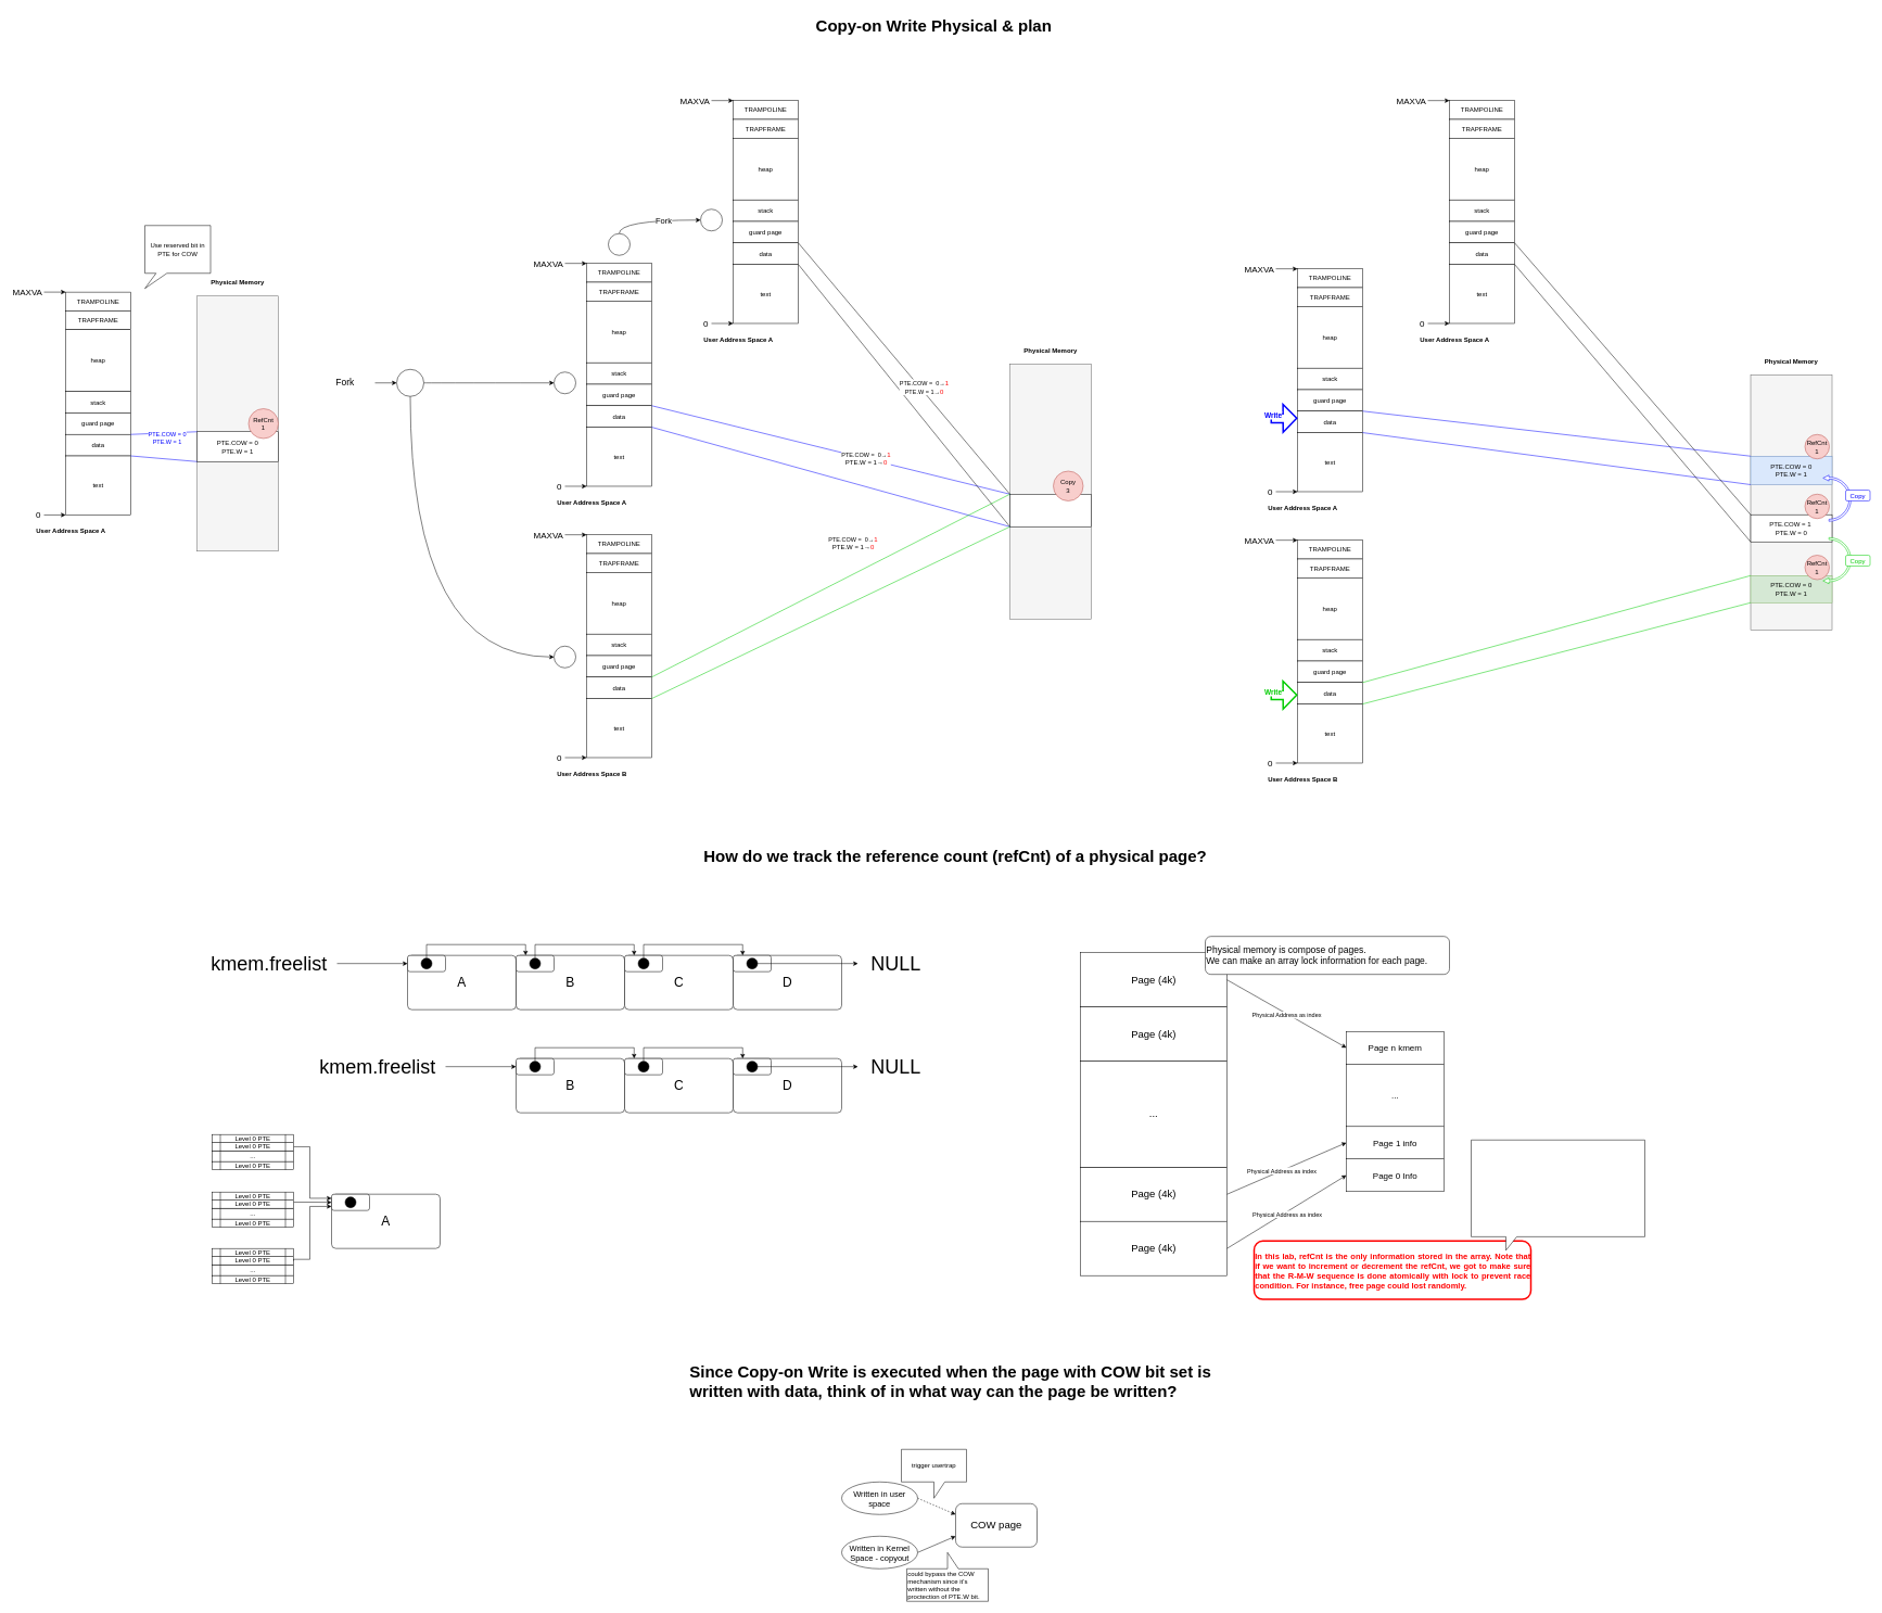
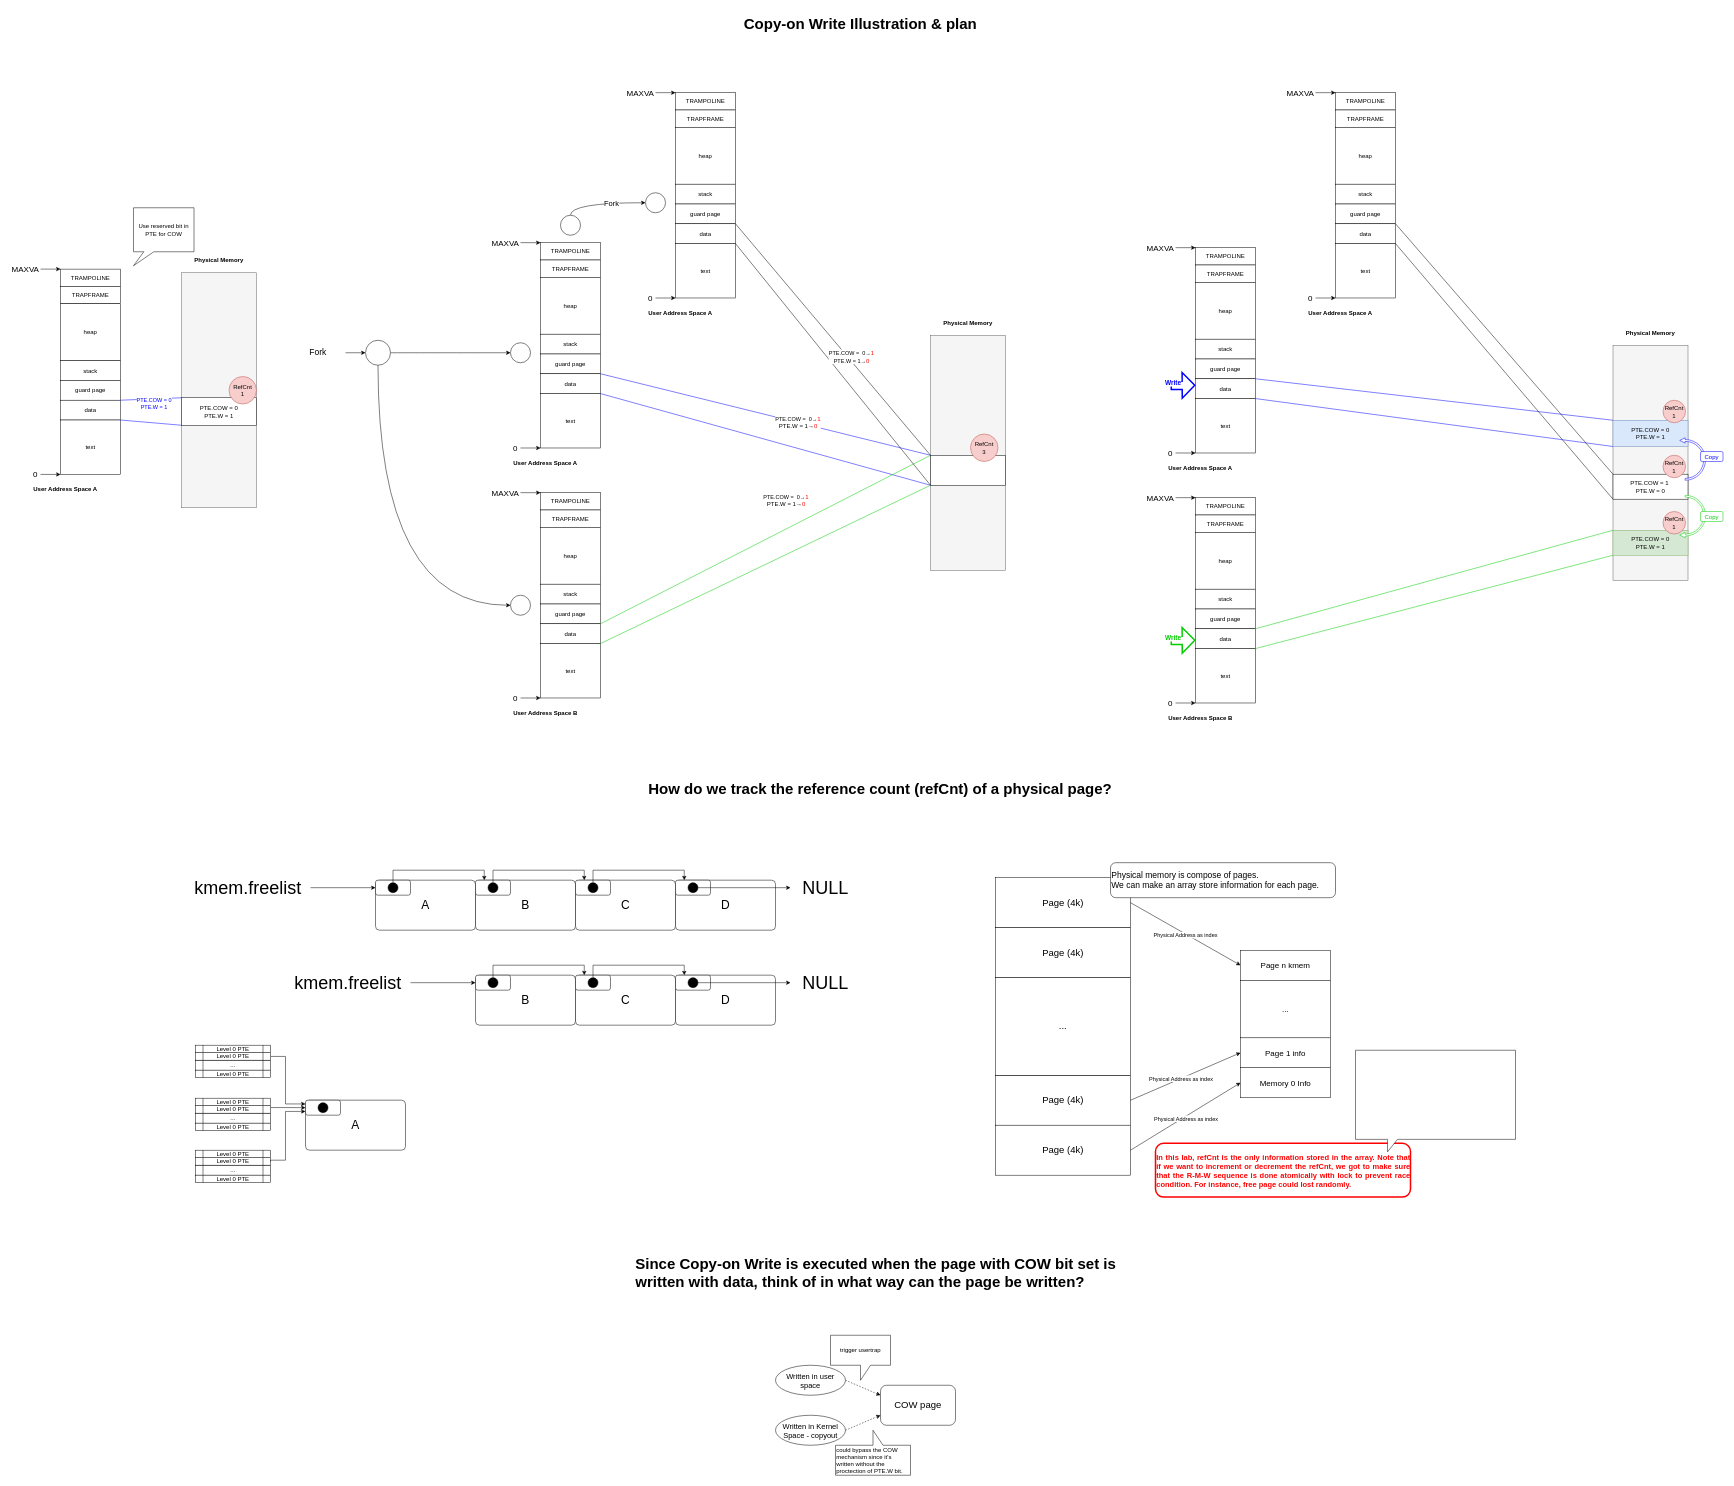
- <mxCell id="241" value="&lt;h1 style=&quot;font-size: 30px;&quot;&gt;Copy-on Write Physical &amp;amp; plan&lt;/h1&gt;" style="text;html=1;spacing=5;spacingTop=-20;whiteSpace=wrap;overflow=hidden;rounded=0;align=center;" parent="1" vertex="1"><mxGeometry x="1250.882" y="20.003" width="938.235" height="65.333" as="geometry" /></mxCell>
+ <mxCell id="241" value="&lt;h1 style=&quot;font-size: 30px;&quot;&gt;Copy-on Write Illustration &amp;amp; plan&lt;/h1&gt;" style="text;html=1;spacing=5;spacingTop=-20;whiteSpace=wrap;overflow=hidden;rounded=0;align=center;" parent="1" vertex="1"><mxGeometry x="1250.882" y="20.003" width="938.235" height="65.333" as="geometry" /></mxCell>
- <mxCell id="149" value="Copy&lt;br&gt;3" style="ellipse;whiteSpace=wrap;html=1;aspect=fixed;fillColor=#f8cecc;strokeColor=#b85450;" parent="1" vertex="1"><mxGeometry x="1940" y="867.5" width="55" height="55" as="geometry" /></mxCell>
+ <mxCell id="149" value="RefCnt&lt;br&gt;3" style="ellipse;whiteSpace=wrap;html=1;aspect=fixed;fillColor=#f8cecc;strokeColor=#b85450;" parent="1" vertex="1"><mxGeometry x="1940" y="867.5" width="55" height="55" as="geometry" /></mxCell>
- <mxCell id="225" value="Physical memory is compose of pages.&lt;br&gt;We can make an array lock information for each page." style="rounded=1;whiteSpace=wrap;html=1;fontSize=17;align=left;" vertex="1" parent="1"><mxGeometry x="2220" y="1724.86" width="450" height="70" as="geometry" /></mxCell>
+ <mxCell id="225" value="Physical memory is compose of pages.&lt;br&gt;We can make an array store information for each page." style="rounded=1;whiteSpace=wrap;html=1;fontSize=17;align=left;" vertex="1" parent="1"><mxGeometry x="2220" y="1724.86" width="450" height="70" as="geometry" /></mxCell>
- <mxCell id="215" value="Page 0 Info" style="rounded=0;whiteSpace=wrap;html=1;fontSize=16;" vertex="1" parent="214"><mxGeometry y="235" width="180" height="60" as="geometry" /></mxCell>
+ <mxCell id="215" value="Memory 0 Info" style="rounded=0;whiteSpace=wrap;html=1;fontSize=16;" vertex="1" parent="214"><mxGeometry y="235" width="180" height="60" as="geometry" /></mxCell>
- <mxCell id="235" style="edgeStyle=none;rounded=0;orthogonalLoop=1;jettySize=auto;html=1;exitX=1;exitY=0.5;exitDx=0;exitDy=0;entryX=0;entryY=0.75;entryDx=0;entryDy=0;" edge="1" parent="1" source="236" target="232"><mxGeometry relative="1" as="geometry" /></mxCell>
+ <mxCell id="235" style="edgeStyle=none;rounded=0;orthogonalLoop=1;jettySize=auto;html=1;exitX=1;exitY=0.5;exitDx=0;exitDy=0;entryX=0;entryY=0.75;entryDx=0;entryDy=0;dashed=1;" edge="1" parent="1" source="236" target="232"><mxGeometry relative="1" as="geometry" /></mxCell>
